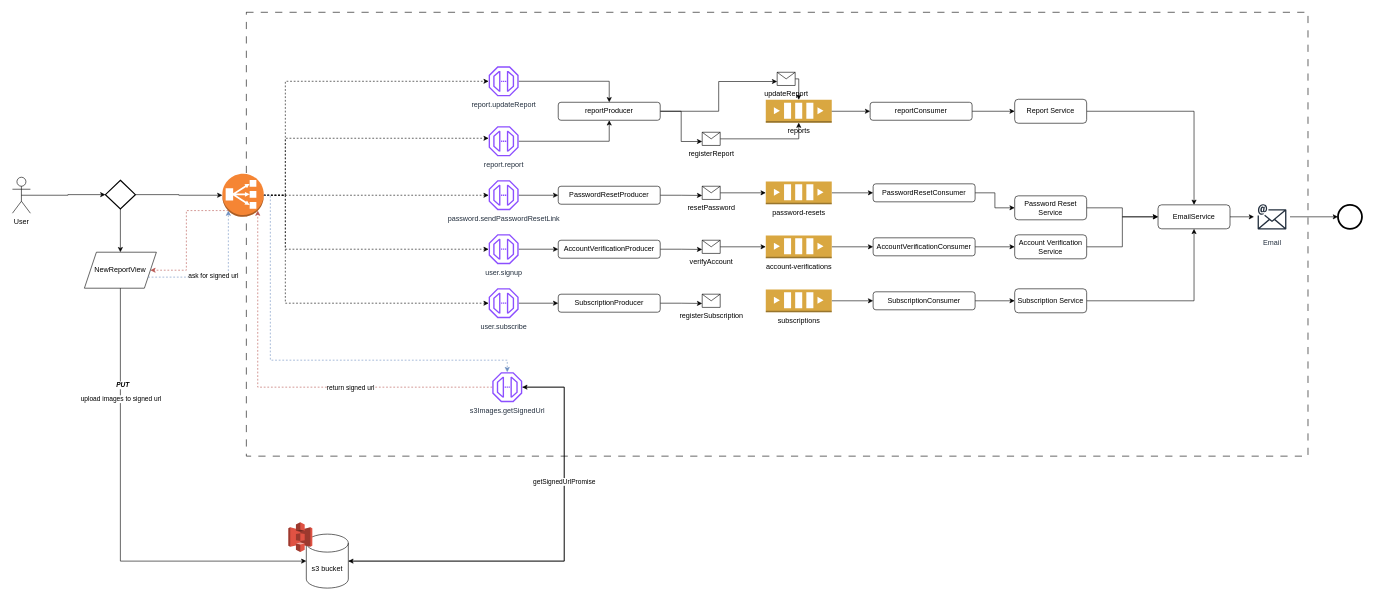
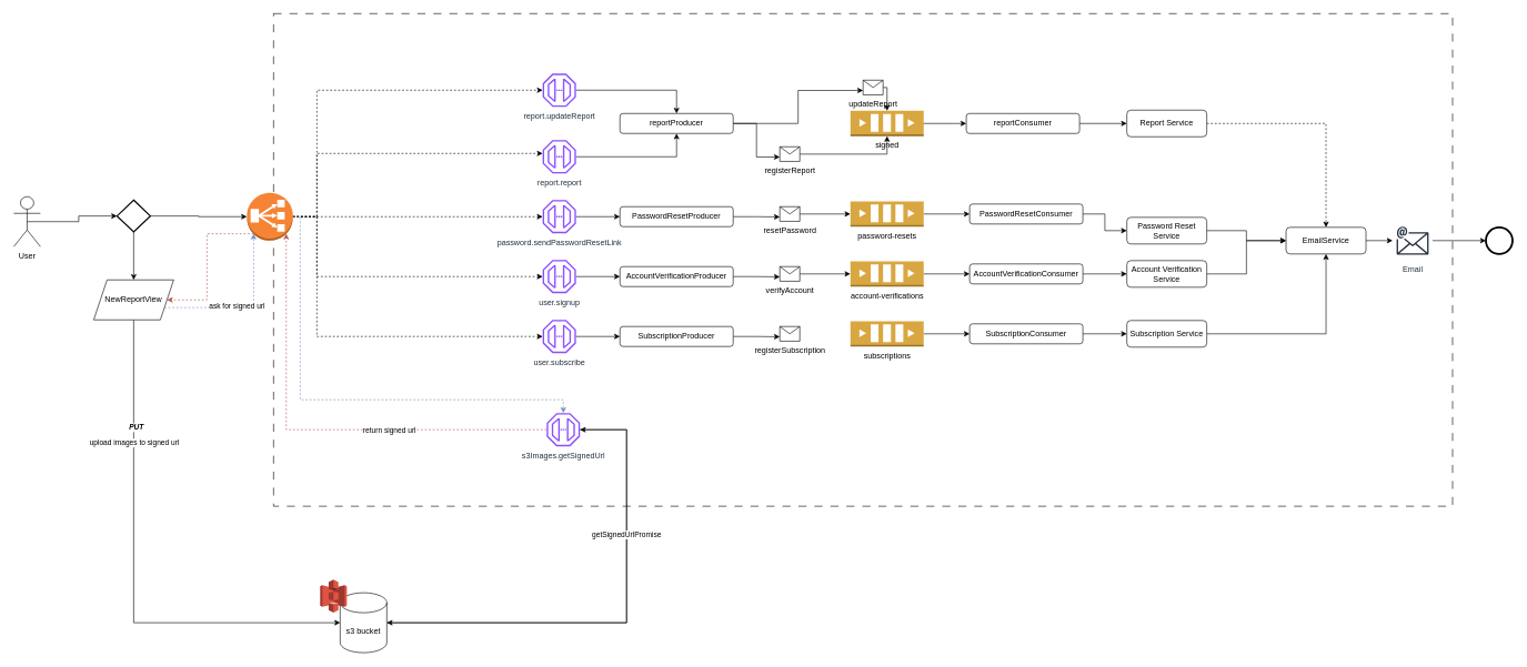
- <mxCell id="61" style="edgeStyle=orthogonalEdgeStyle;rounded=0;orthogonalLoop=1;jettySize=auto;html=1;" edge="1" parent="1" source="62" target="24"><mxGeometry relative="1" as="geometry" /></mxCell>
+ <mxCell id="61" style="edgeStyle=orthogonalEdgeStyle;rounded=0;orthogonalLoop=1;jettySize=auto;html=1;dashed=1;" edge="1" parent="1" source="62" target="24"><mxGeometry relative="1" as="geometry" /></mxCell>
- <mxCell id="54" value="reports" style="outlineConnect=0;dashed=0;verticalLabelPosition=bottom;verticalAlign=top;align=center;html=1;shape=mxgraph.aws3.queue;fillColor=#D9A741;gradientColor=none;" vertex="1" parent="1"><mxGeometry x="1276" y="166" width="110" height="38" as="geometry" /></mxCell>
+ <mxCell id="54" value="signed" style="outlineConnect=0;dashed=0;verticalLabelPosition=bottom;verticalAlign=top;align=center;html=1;shape=mxgraph.aws3.queue;fillColor=#D9A741;gradientColor=none;" vertex="1" parent="1"><mxGeometry x="1276" y="166" width="110" height="38" as="geometry" /></mxCell>
- <mxCell id="3" value="User" style="shape=umlActor;verticalLabelPosition=bottom;verticalAlign=top;html=1;outlineConnect=0;" vertex="1" parent="1"><mxGeometry x="20" y="295" width="30" height="60" as="geometry" /></mxCell>
+ <mxCell id="3" value="User" style="shape=umlActor;verticalLabelPosition=bottom;verticalAlign=top;html=1;outlineConnect=0;" vertex="1" parent="1"><mxGeometry x="20" y="295" width="40" height="75" as="geometry" /></mxCell>
